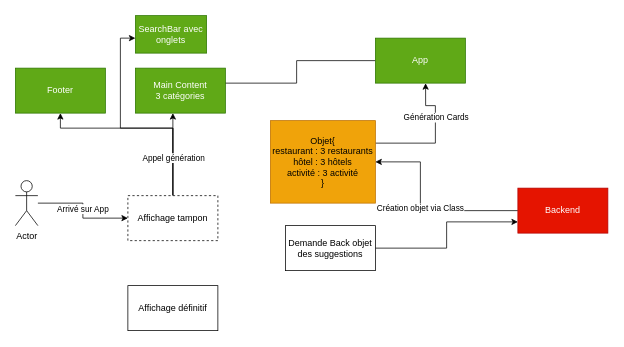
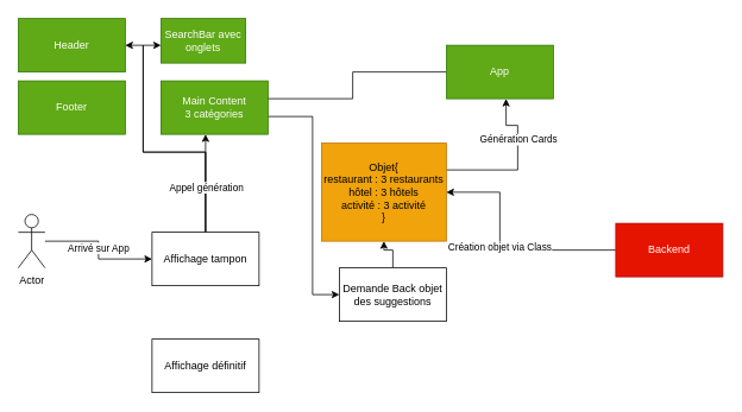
+ <mxCell id="11" value="Header" style="rounded=0;whiteSpace=wrap;html=1;fillColor=#60a917;strokeColor=#2D7600;fontColor=#ffffff;" parent="1" vertex="1"><mxGeometry x="20" y="20" width="120" height="60" as="geometry" /></mxCell>
+ <mxCell id="6" style="edgeStyle=orthogonalEdgeStyle;rounded=0;orthogonalLoop=1;jettySize=auto;html=1;" parent="1" source="10" target="11" edge="1"><mxGeometry relative="1" as="geometry"><Array as="points"><mxPoint x="230" y="170" /><mxPoint x="160" y="170" /><mxPoint x="160" y="50" /></Array></mxGeometry></mxCell>
+ <mxCell id="24" style="edgeStyle=orthogonalEdgeStyle;rounded=0;orthogonalLoop=1;jettySize=auto;html=1;entryX=0;entryY=0.5;entryDx=0;entryDy=0;" parent="1" source="25" target="15" edge="1"><mxGeometry relative="1" as="geometry"><Array as="points"><mxPoint x="350" y="130" /><mxPoint x="350" y="330" /></Array></mxGeometry></mxCell>
- <mxCell id="5" style="edgeStyle=orthogonalEdgeStyle;rounded=0;orthogonalLoop=1;jettySize=auto;html=1;entryX=0.5;entryY=1;entryDx=0;entryDy=0;" parent="1" source="10" target="13" edge="1"><mxGeometry relative="1" as="geometry"><Array as="points"><mxPoint x="230" y="170" /><mxPoint x="80" y="170" /></Array></mxGeometry></mxCell>
- <mxCell id="10" value="Affichage tampon" style="rounded=0;whiteSpace=wrap;html=1;dashed=1;" parent="1" vertex="1"><mxGeometry x="170" y="260" width="120" height="60" as="geometry" /></mxCell>
+ <mxCell id="10" value="Affichage tampon" style="rounded=0;whiteSpace=wrap;html=1;" parent="1" vertex="1"><mxGeometry x="170" y="260" width="120" height="60" as="geometry" /></mxCell>
- <mxCell id="14" style="edgeStyle=orthogonalEdgeStyle;rounded=0;orthogonalLoop=1;jettySize=auto;html=1;entryX=0;entryY=0.75;entryDx=0;entryDy=0;" parent="1" source="15" target="18" edge="1"><mxGeometry relative="1" as="geometry" /></mxCell>
+ <mxCell id="14" style="edgeStyle=orthogonalEdgeStyle;rounded=0;orthogonalLoop=1;jettySize=auto;html=1;" parent="1" source="15" target="23" edge="1"><mxGeometry relative="1" as="geometry" /></mxCell>
